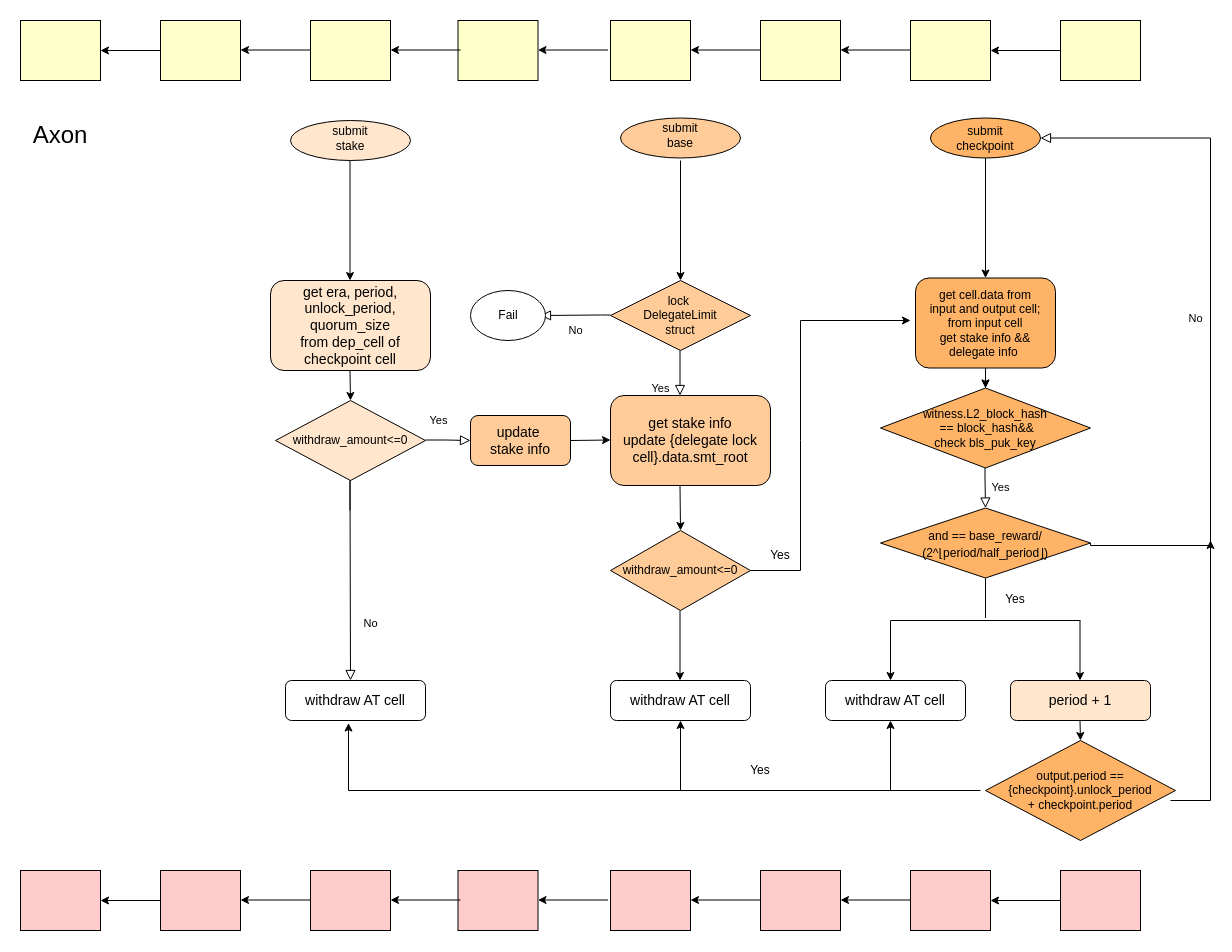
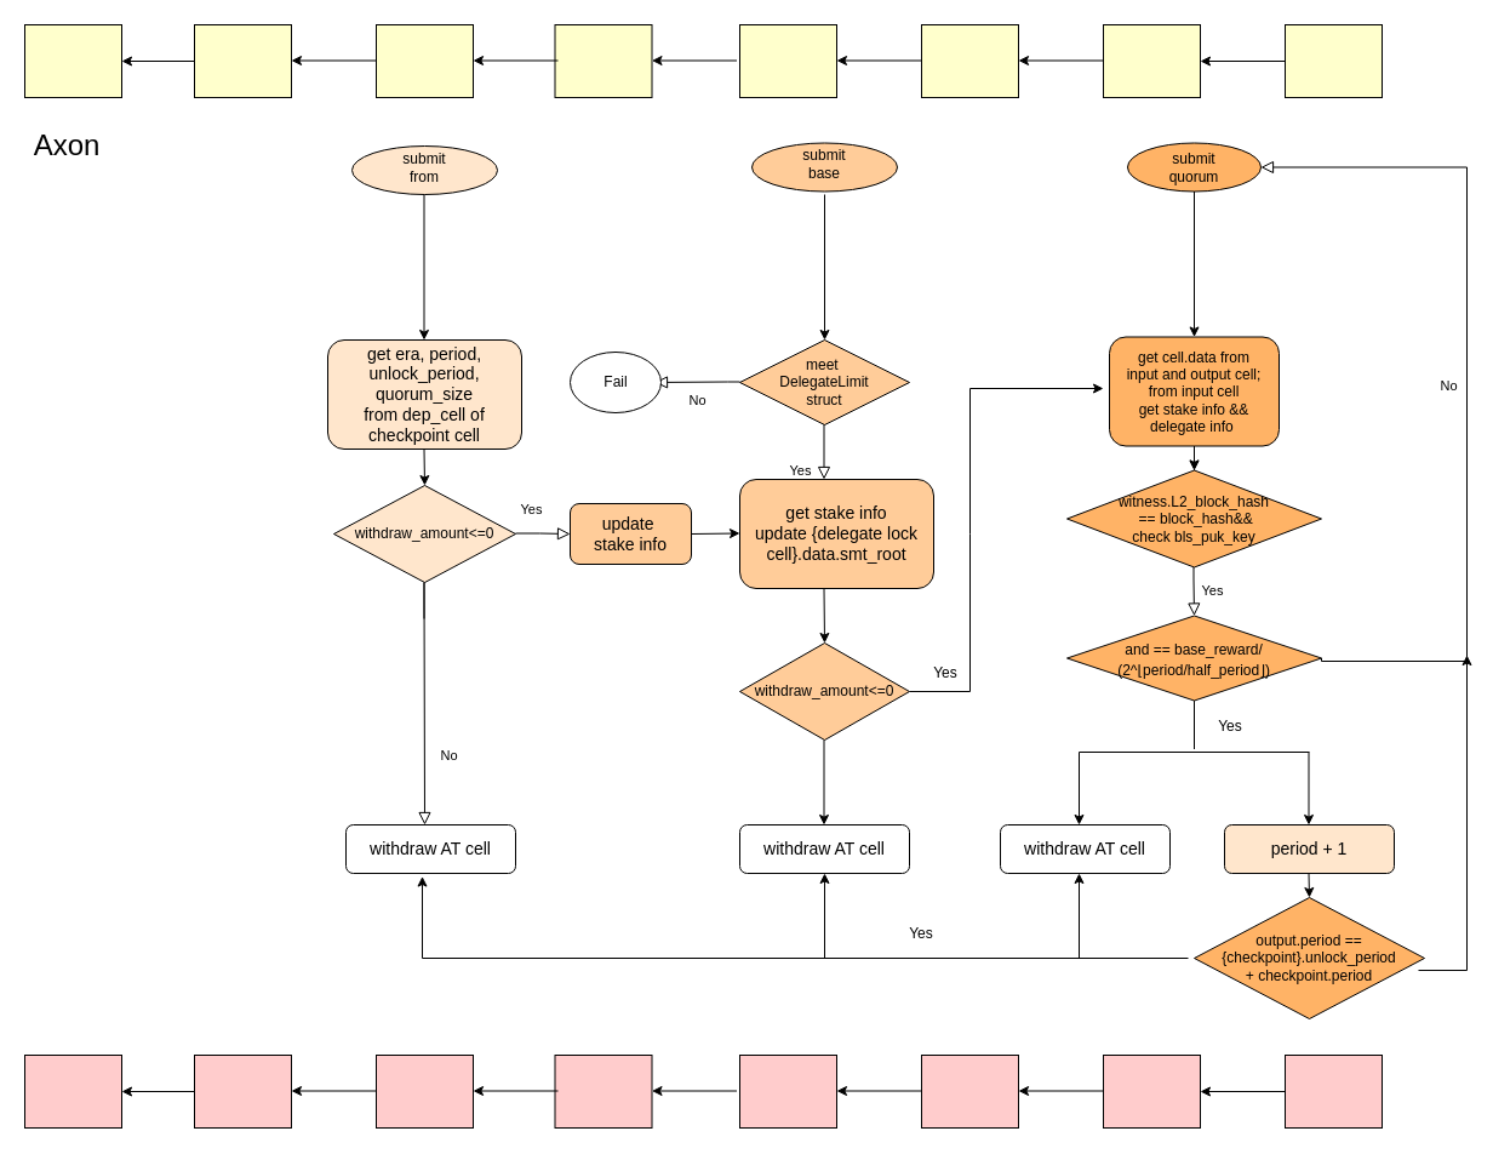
- <mxCell id="58" value="&lt;font style=&quot;font-size: 24px;&quot;&gt;Axon&lt;/font&gt;" style="text;strokeColor=none;align=center;fillColor=none;html=1;verticalAlign=middle;whiteSpace=wrap;rounded=0;fontSize=12;fontFamily=Helvetica;fontColor=default;" vertex="1" parent="1"><mxGeometry x="30" y="120" width="60" height="30" as="geometry" /></mxCell>
+ <mxCell id="58" value="&lt;font style=&quot;font-size: 24px;&quot;&gt;Axon&lt;/font&gt;" style="text;strokeColor=none;align=center;fillColor=none;html=1;verticalAlign=middle;whiteSpace=wrap;rounded=0;fontSize=12;fontFamily=Helvetica;fontColor=default;" vertex="1" parent="1"><mxGeometry x="25" y="105" width="60" height="30" as="geometry" /></mxCell>
- <mxCell id="11" value="submit&lt;br&gt;stake" style="text;strokeColor=none;align=center;fillColor=none;html=1;verticalAlign=middle;whiteSpace=wrap;rounded=0;fontSize=12;fontFamily=Helvetica;fontColor=default;" vertex="1" parent="1"><mxGeometry x="320" y="120" width="60" height="35" as="geometry" /></mxCell>
+ <mxCell id="11" value="submit&lt;br&gt;from" style="text;strokeColor=none;align=center;fillColor=none;html=1;verticalAlign=middle;whiteSpace=wrap;rounded=0;fontSize=12;fontFamily=Helvetica;fontColor=default;" vertex="1" parent="1"><mxGeometry x="320" y="120" width="60" height="35" as="geometry" /></mxCell>
- <mxCell id="3" value="submit&lt;br&gt;checkpoint" style="text;strokeColor=none;align=center;fillColor=none;html=1;verticalAlign=middle;whiteSpace=wrap;rounded=0;" vertex="1" parent="1"><mxGeometry x="930" y="117.5" width="110" height="40" as="geometry" /></mxCell>
+ <mxCell id="3" value="submit&lt;br&gt;quorum" style="text;strokeColor=none;align=center;fillColor=none;html=1;verticalAlign=middle;whiteSpace=wrap;rounded=0;" vertex="1" parent="1"><mxGeometry x="930" y="117.5" width="110" height="40" as="geometry" /></mxCell>
- <mxCell id="28" value="lock&amp;nbsp;&lt;br&gt;DelegateLimit&lt;br&gt;struct" style="rhombus;whiteSpace=wrap;html=1;rounded=0;fontFamily=Helvetica;fontSize=12;fontColor=default;fillColor=#FFCC99;gradientColor=none;" vertex="1" parent="1"><mxGeometry x="610" y="280" width="140" height="70" as="geometry" /></mxCell>
+ <mxCell id="28" value="meet&amp;nbsp;&lt;br&gt;DelegateLimit&lt;br&gt;struct" style="rhombus;whiteSpace=wrap;html=1;rounded=0;fontFamily=Helvetica;fontSize=12;fontColor=default;fillColor=#FFCC99;gradientColor=none;" vertex="1" parent="1"><mxGeometry x="610" y="280" width="140" height="70" as="geometry" /></mxCell>
